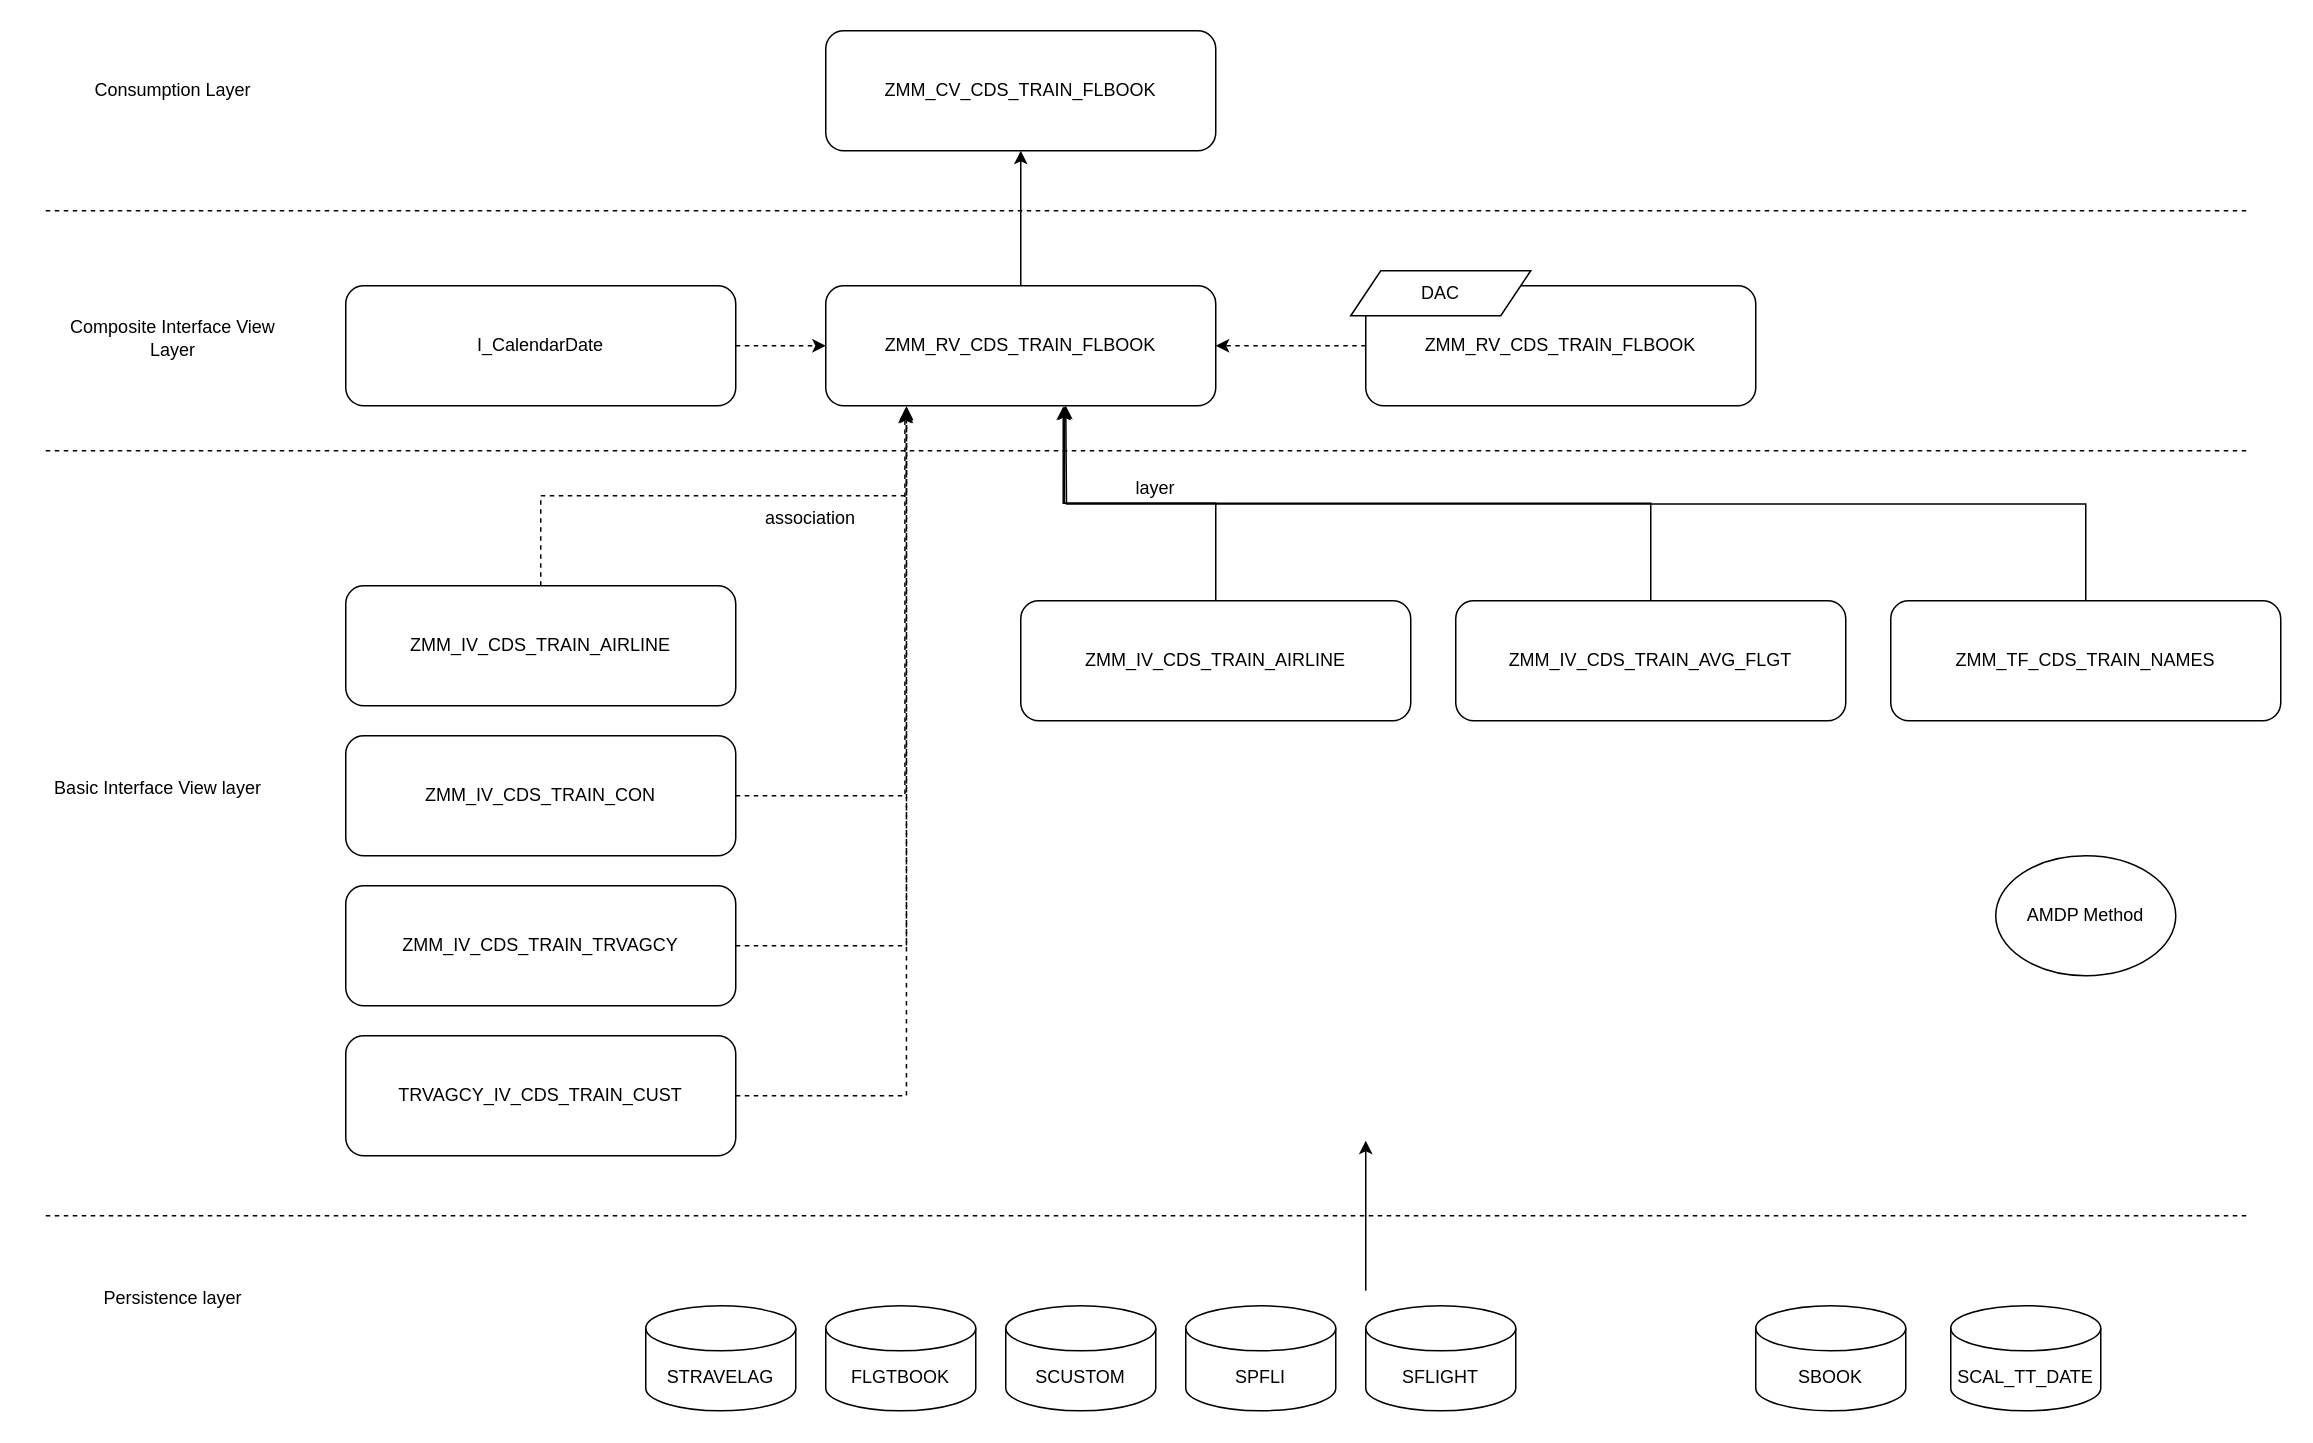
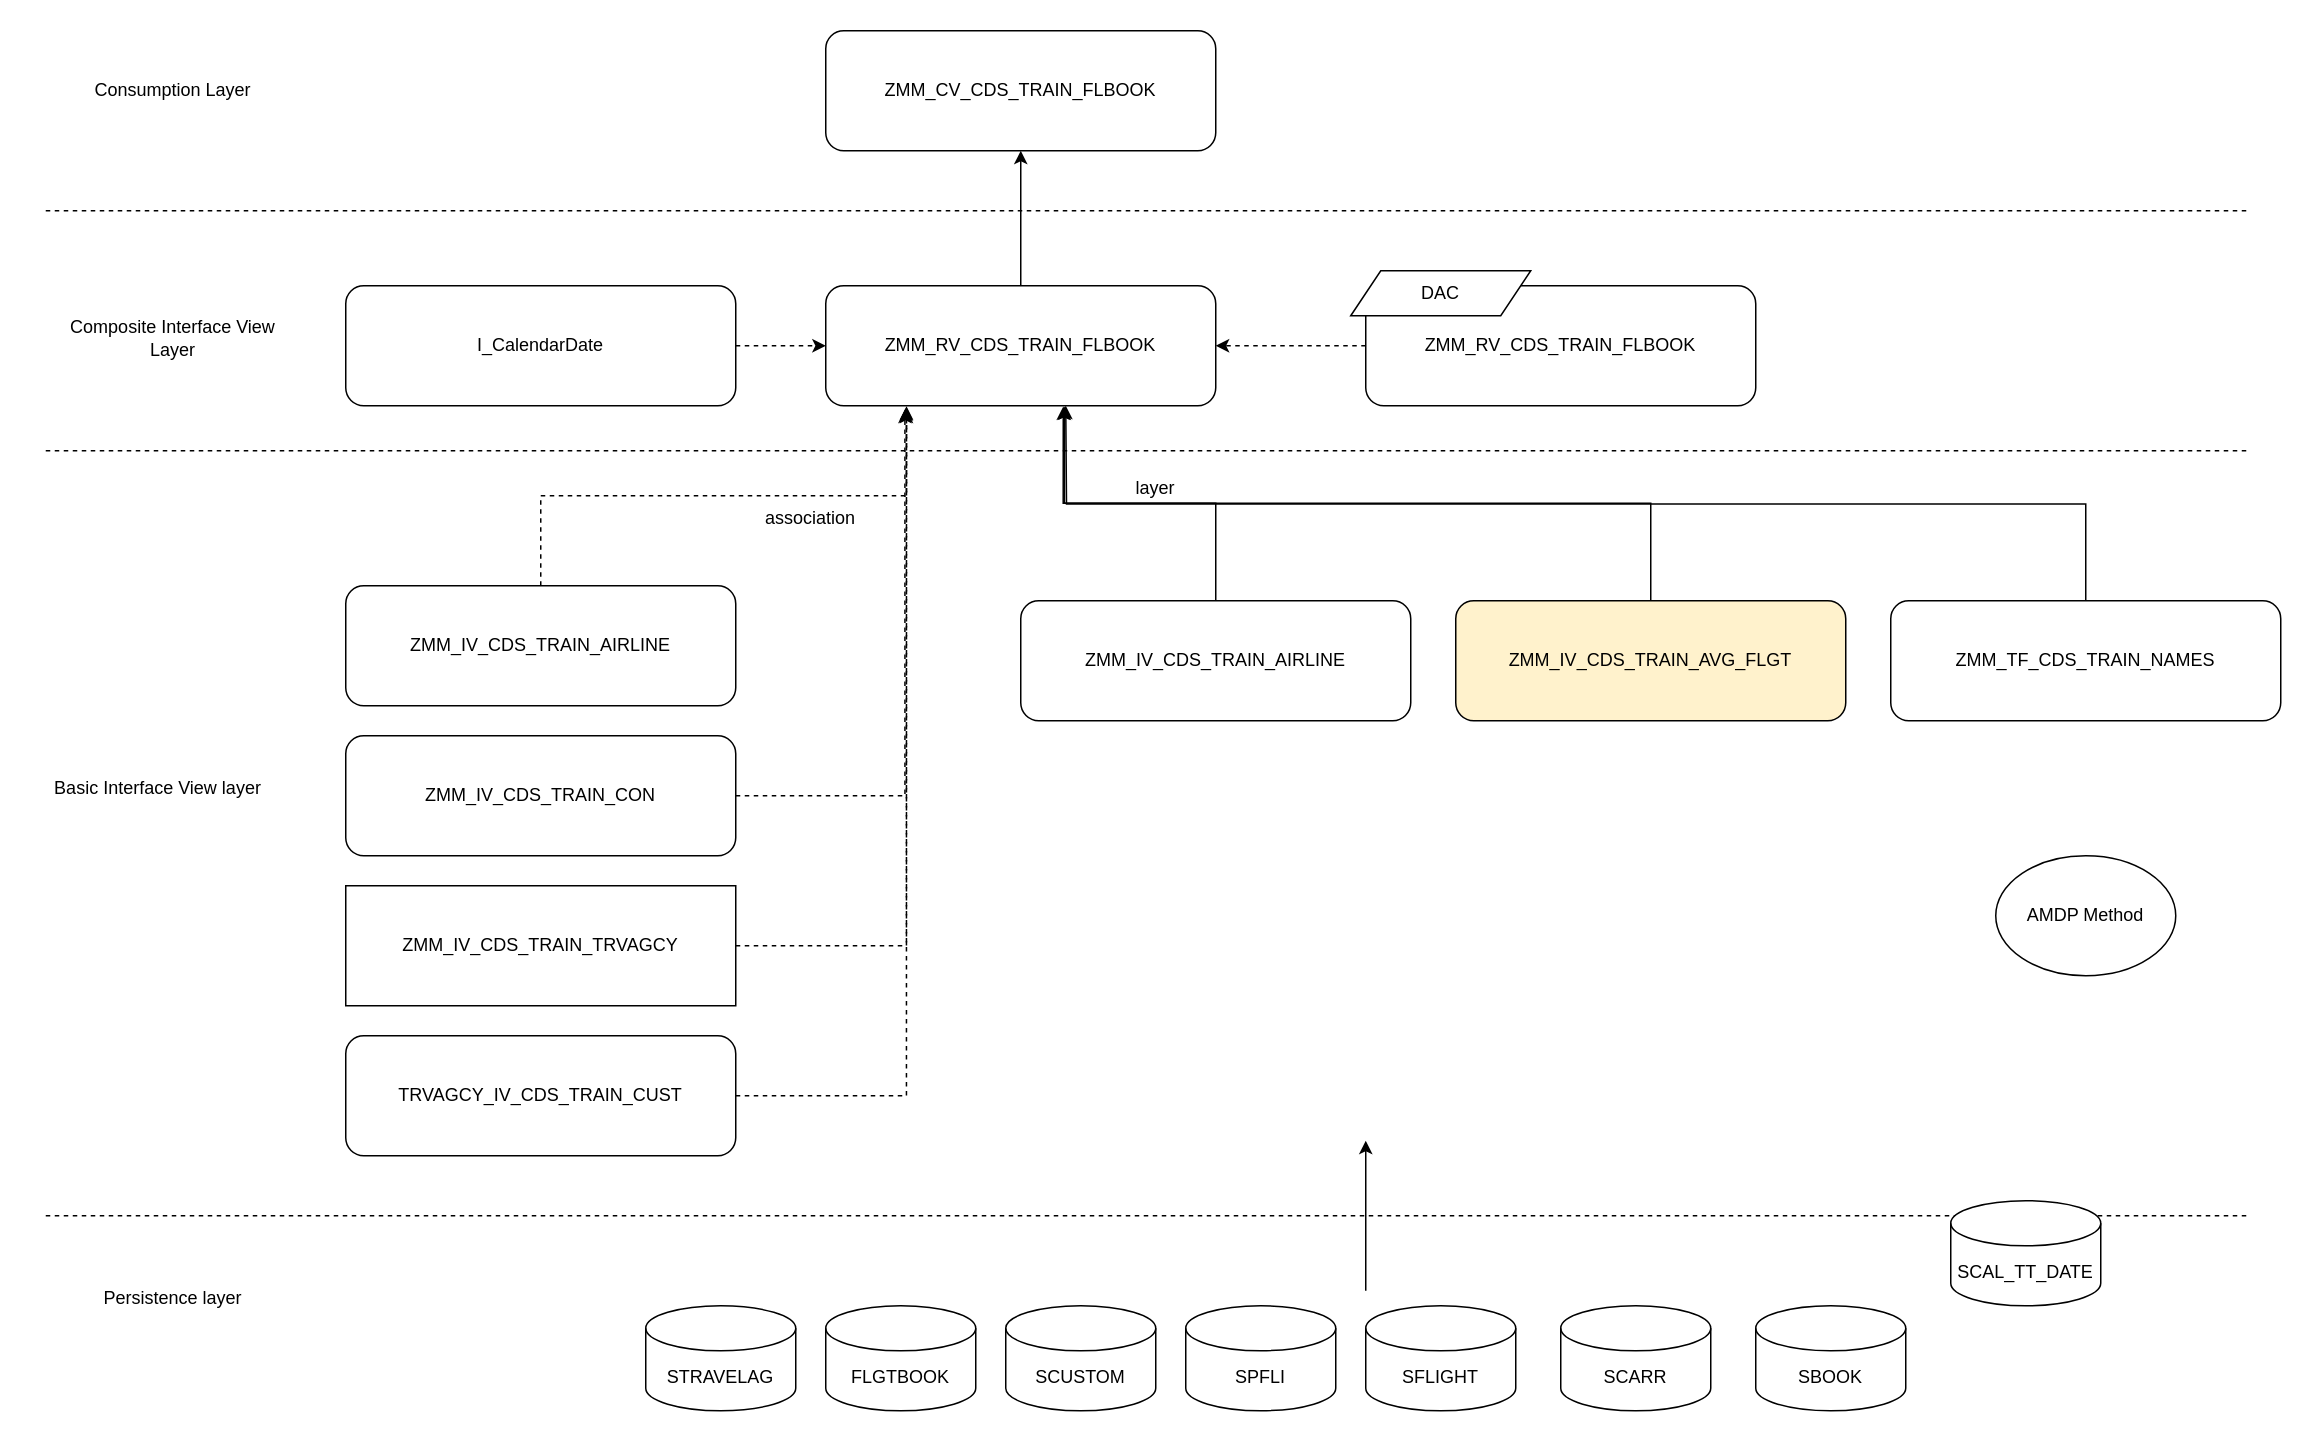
- <mxCell id="15" value="ZMM_IV_CDS_TRAIN_AVG_FLGT" style="rounded=1;whiteSpace=wrap;html=1;" vertex="1" parent="1"><mxGeometry x="970" y="400" width="260" height="80" as="geometry" /></mxCell>
+ <mxCell id="15" value="ZMM_IV_CDS_TRAIN_AVG_FLGT" style="rounded=1;whiteSpace=wrap;html=1;fillColor=#fff2cc;" vertex="1" parent="1"><mxGeometry x="970" y="400" width="260" height="80" as="geometry" /></mxCell>
- <mxCell id="9" value="ZMM_IV_CDS_TRAIN_TRVAGCY" style="rounded=1;whiteSpace=wrap;html=1;" vertex="1" parent="1"><mxGeometry x="230" y="590" width="260" height="80" as="geometry" /></mxCell>
+ <mxCell id="9" value="ZMM_IV_CDS_TRAIN_TRVAGCY" style="whiteSpace=wrap;html=1;rounded=0;" vertex="1" parent="1"><mxGeometry x="230" y="590" width="260" height="80" as="geometry" /></mxCell>
+ <mxCell id="30" value="SCARR" style="shape=cylinder3;whiteSpace=wrap;html=1;boundedLbl=1;backgroundOutline=1;size=15;" vertex="1" parent="1"><mxGeometry x="1040" y="870" width="100" height="70" as="geometry" /></mxCell>
- <mxCell id="36" value="SCAL_TT_DATE" style="shape=cylinder3;whiteSpace=wrap;html=1;boundedLbl=1;backgroundOutline=1;size=15;" vertex="1" parent="1"><mxGeometry x="1300" y="870" width="100" height="70" as="geometry" /></mxCell>
+ <mxCell id="36" value="SCAL_TT_DATE" style="shape=cylinder3;whiteSpace=wrap;html=1;boundedLbl=1;backgroundOutline=1;size=15;" vertex="1" parent="1"><mxGeometry x="1300" y="800" width="100" height="70" as="geometry" /></mxCell>
